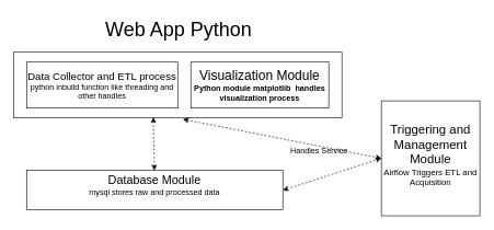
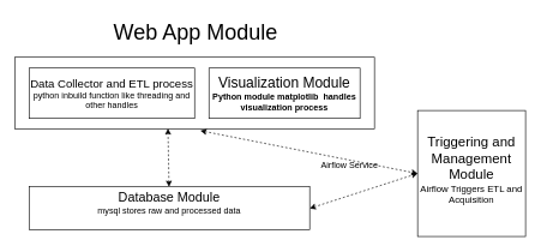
- <mxCell id="3" value="&lt;font style=&quot;font-size: 30px;&quot;&gt;Web App Python&lt;br&gt;&lt;/font&gt;" style="text;html=1;align=center;verticalAlign=middle;resizable=0;points=[];autosize=1;strokeColor=none;fillColor=none;" parent="1" vertex="1"><mxGeometry x="147" y="20" width="247" height="48" as="geometry" /></mxCell>
+ <mxCell id="3" value="&lt;font style=&quot;font-size: 30px;&quot;&gt;Web App Module&lt;br&gt;&lt;/font&gt;" style="text;html=1;align=center;verticalAlign=middle;resizable=0;points=[];autosize=1;strokeColor=none;fillColor=none;" parent="1" vertex="1"><mxGeometry x="147" y="20" width="247" height="48" as="geometry" /></mxCell>
- <mxCell id="10" value="Handles Service" style="text;html=1;align=center;verticalAlign=middle;resizable=0;points=[];autosize=1;strokeColor=none;fillColor=none;" parent="1" vertex="1"><mxGeometry x="430" y="214" width="110" height="30" as="geometry" /></mxCell>
+ <mxCell id="10" value="Airflow Service" style="text;html=1;align=center;verticalAlign=middle;resizable=0;points=[];autosize=1;strokeColor=none;fillColor=none;" parent="1" vertex="1"><mxGeometry x="430" y="214" width="110" height="30" as="geometry" /></mxCell>
